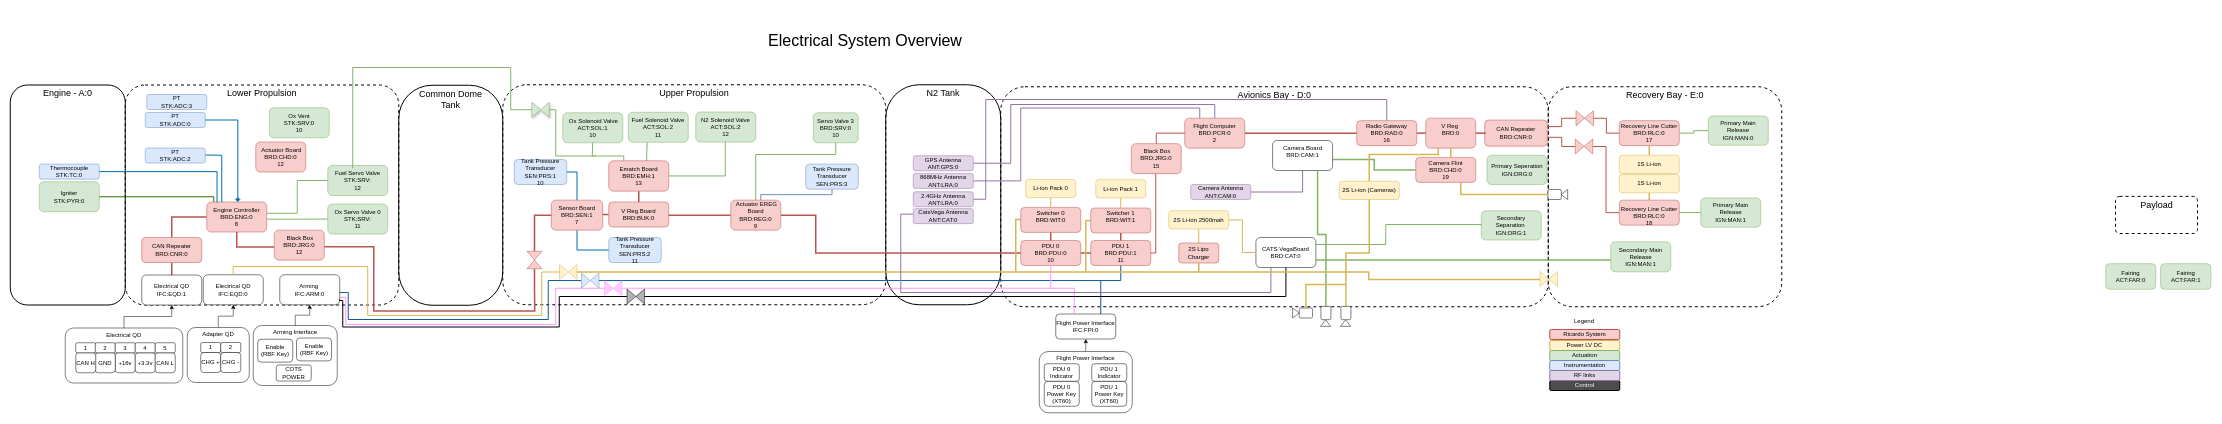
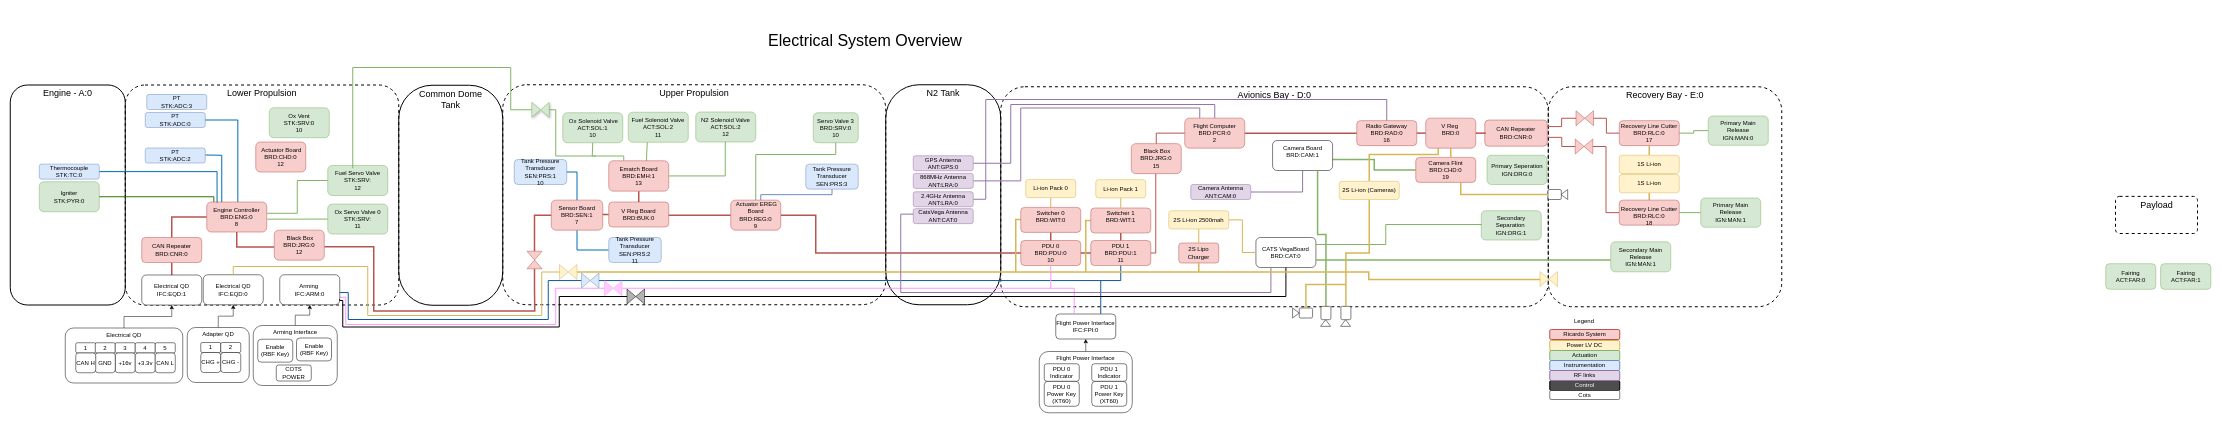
- <mxCell id="53" value="" style="endArrow=diamond;html=1;rounded=0;exitX=1;exitY=0.5;exitDx=0;exitDy=0;edgeStyle=orthogonalEdgeStyle;fillColor=#1ba1e2;strokeColor=#006EAF;strokeWidth=2;entryX=0.518;entryY=0.007;entryDx=0;entryDy=0;entryPerimeter=0;" parent="1" source="13" target="82" edge="1"><mxGeometry width="50" height="50" relative="1" as="geometry"><mxPoint x="600" y="389" as="sourcePoint" /><mxPoint x="430" y="274" as="targetPoint" /></mxGeometry></mxCell>
+ <mxCell id="53" value="" style="endArrow=none;html=1;rounded=0;exitX=1;exitY=0.5;exitDx=0;exitDy=0;edgeStyle=orthogonalEdgeStyle;fillColor=#1ba1e2;strokeColor=#006EAF;strokeWidth=2;entryX=0.518;entryY=0.007;entryDx=0;entryDy=0;entryPerimeter=0;" parent="1" source="13" target="82" edge="1"><mxGeometry width="50" height="50" relative="1" as="geometry"><mxPoint x="600" y="389" as="sourcePoint" /><mxPoint x="430" y="274" as="targetPoint" /></mxGeometry></mxCell>
+ <mxCell id="191" value="Cots" style="rounded=1;whiteSpace=wrap;html=1;" parent="1" vertex="1"><mxGeometry x="3099" y="780" width="140" height="18" as="geometry" /></mxCell>
